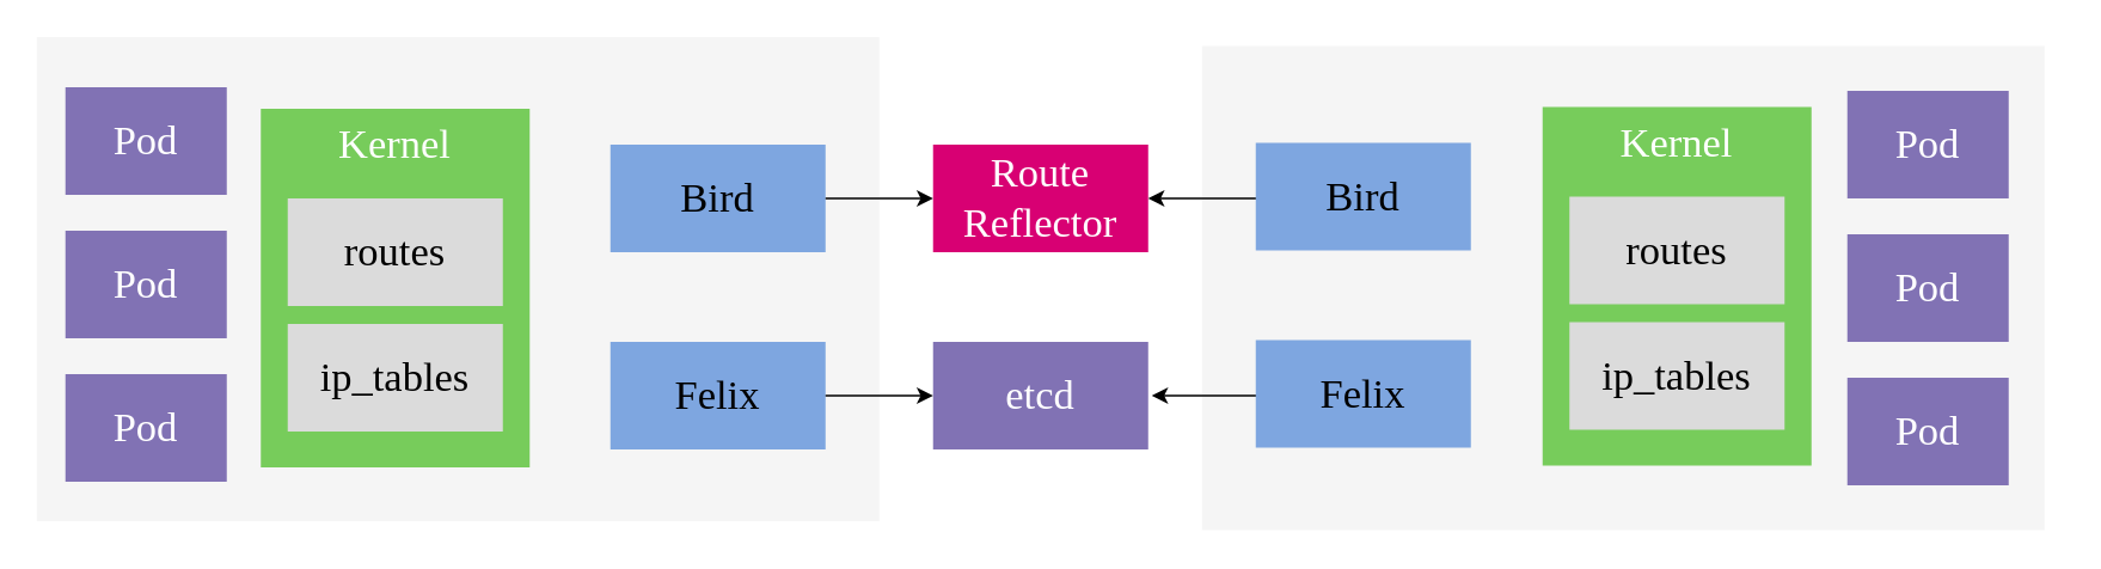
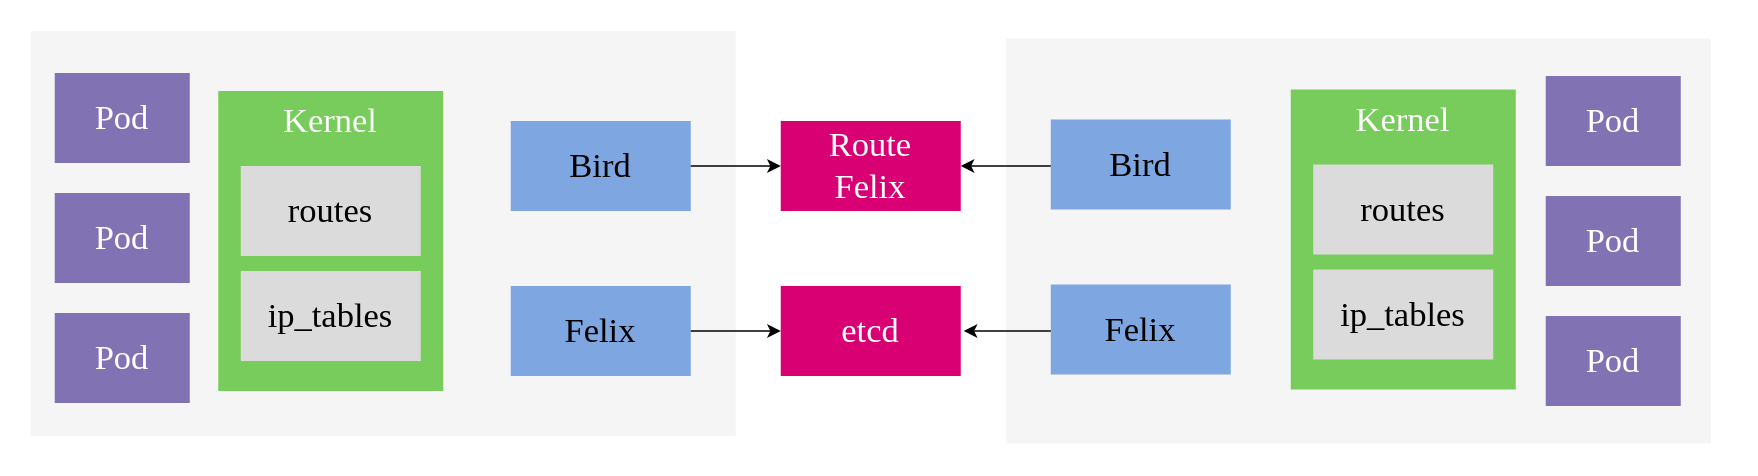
- <mxCell id="6" value="Route&lt;br&gt;Reflector" style="rounded=0;whiteSpace=wrap;html=1;fontFamily=Comic Sans MS;fontSize=23;fillColor=#d80073;fontColor=#ffffff;strokeColor=none;" vertex="1" parent="1"><mxGeometry x="520" y="80" width="120" height="60" as="geometry" /></mxCell>
+ <mxCell id="6" value="Route&lt;br&gt;Felix" style="rounded=0;whiteSpace=wrap;html=1;fontFamily=Comic Sans MS;fontSize=23;fillColor=#d80073;fontColor=#ffffff;strokeColor=none;" vertex="1" parent="1"><mxGeometry x="520" y="80" width="120" height="60" as="geometry" /></mxCell>
- <mxCell id="5" value="etcd" style="rounded=0;whiteSpace=wrap;html=1;fontFamily=Comic Sans MS;fontSize=23;fillColor=#8172b4;fontColor=#ffffff;strokeColor=none;" vertex="1" parent="1"><mxGeometry x="520" y="190" width="120" height="60" as="geometry" /></mxCell>
+ <mxCell id="5" value="etcd" style="rounded=0;whiteSpace=wrap;html=1;fontFamily=Comic Sans MS;fontSize=23;fillColor=#d80073;fontColor=#ffffff;strokeColor=none;" vertex="1" parent="1"><mxGeometry x="520" y="190" width="120" height="60" as="geometry" /></mxCell>
